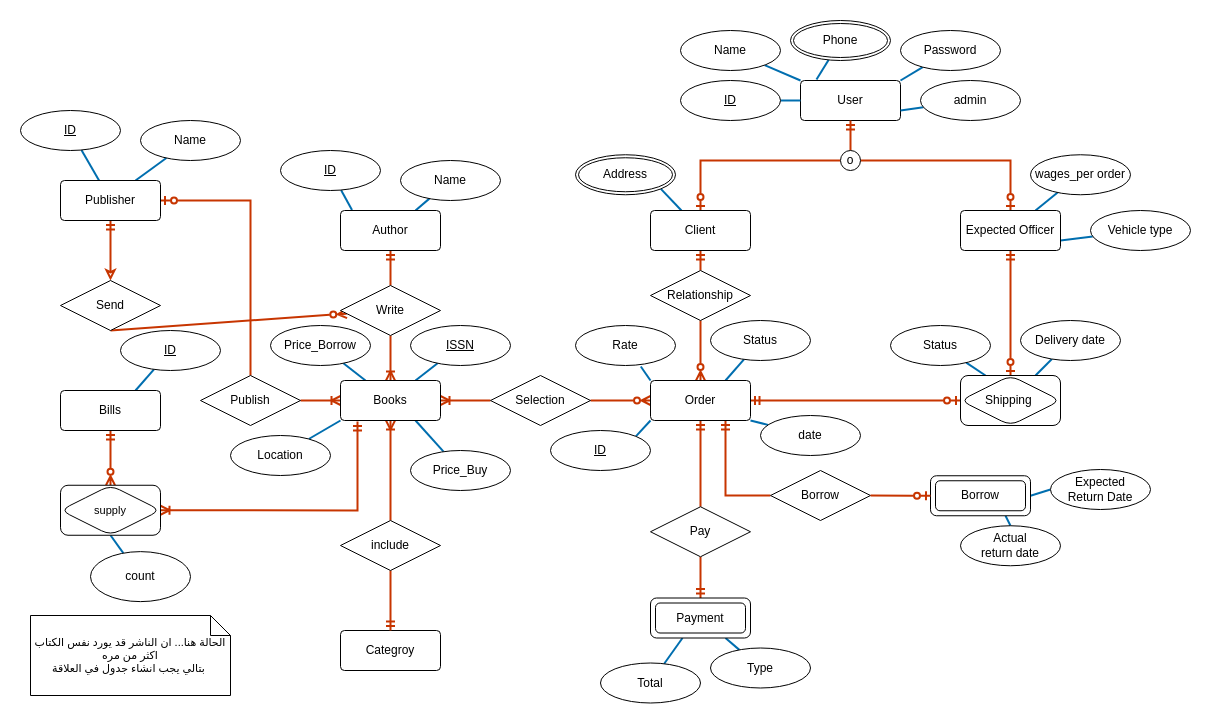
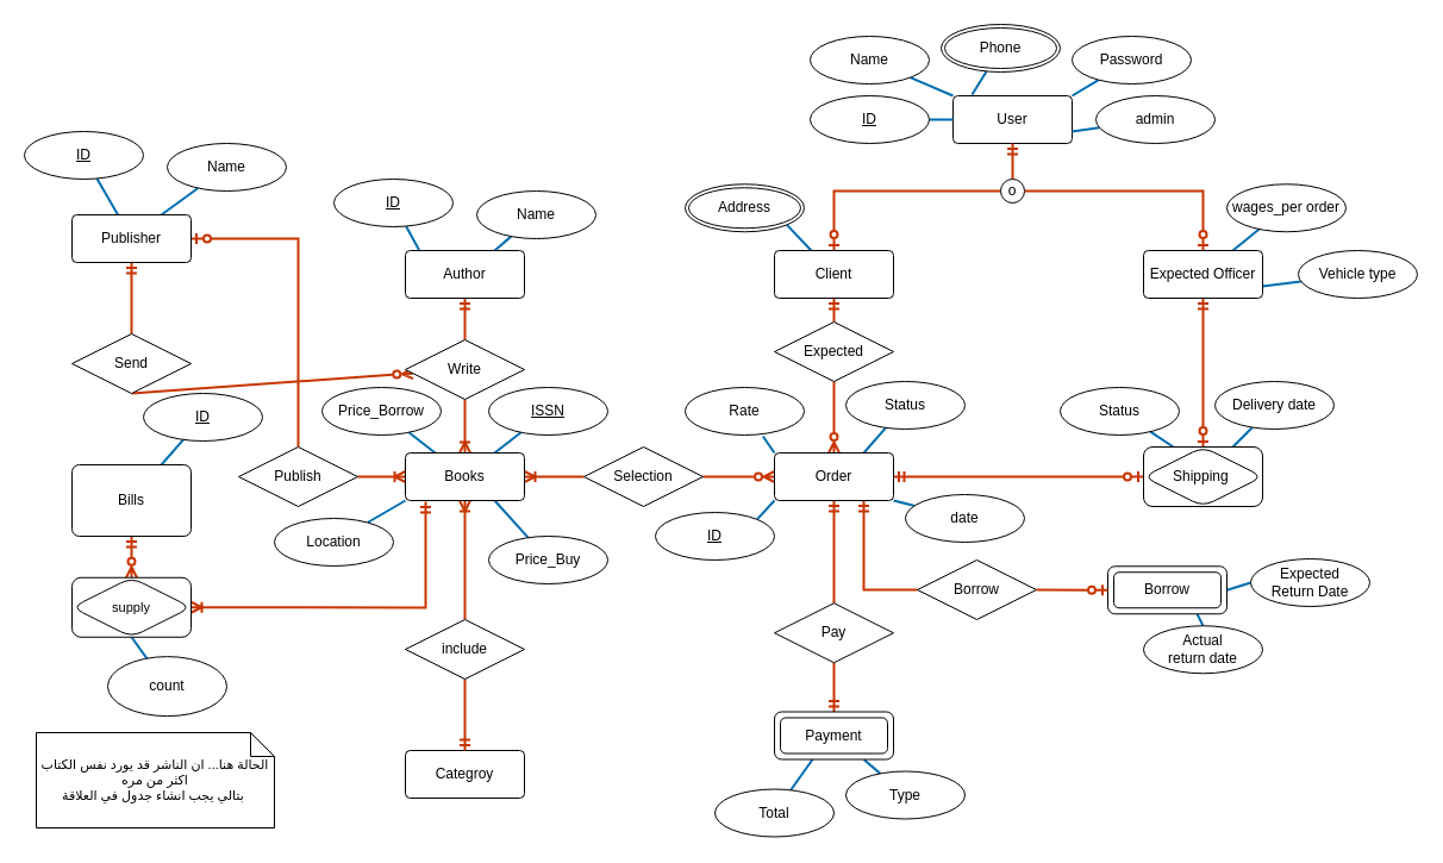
- <mxCell id="6" value="" style="fontSize=12;html=1;endArrow=classic;startArrow=ERmandOne;rounded=0;exitX=0.5;exitY=1;exitDx=0;exitDy=0;fillColor=#fa6800;strokeColor=#C73500;strokeWidth=2;entryX=0.5;entryY=0;entryDx=0;entryDy=0;endFill=0;" parent="1" source="51" target="52" edge="1"><mxGeometry width="100" height="100" relative="1" as="geometry"><mxPoint x="250" y="250" as="sourcePoint" /><mxPoint x="250" y="400" as="targetPoint" /><Array as="points"><mxPoint x="110" y="230" /></Array></mxGeometry></mxCell>
+ <mxCell id="6" value="" style="fontSize=12;html=1;endArrow=none;startArrow=ERmandOne;rounded=0;exitX=0.5;exitY=1;exitDx=0;exitDy=0;fillColor=#fa6800;strokeColor=#C73500;strokeWidth=2;entryX=0.5;entryY=0;entryDx=0;entryDy=0;endFill=0;" parent="1" source="51" target="52" edge="1"><mxGeometry width="100" height="100" relative="1" as="geometry"><mxPoint x="250" y="250" as="sourcePoint" /><mxPoint x="250" y="400" as="targetPoint" /><Array as="points"><mxPoint x="110" y="230" /></Array></mxGeometry></mxCell>
- <mxCell id="77" value="Relationship" style="shape=rhombus;perimeter=rhombusPerimeter;whiteSpace=wrap;html=1;align=center;fontFamily=Helvetica;fontSize=12;fontColor=default;strokeColor=default;fillColor=default;" parent="1" vertex="1"><mxGeometry x="650" y="270" width="100" height="50" as="geometry" /></mxCell>
+ <mxCell id="77" value="Expected" style="shape=rhombus;perimeter=rhombusPerimeter;whiteSpace=wrap;html=1;align=center;fontFamily=Helvetica;fontSize=12;fontColor=default;strokeColor=default;fillColor=default;" parent="1" vertex="1"><mxGeometry x="650" y="270" width="100" height="50" as="geometry" /></mxCell>
- <mxCell id="49" value="Bills" style="rounded=1;arcSize=10;whiteSpace=wrap;html=1;align=center;fontFamily=Helvetica;fontSize=12;fontColor=default;strokeColor=default;fillColor=default;" parent="1" vertex="1"><mxGeometry x="60" y="390" width="100" height="40" as="geometry" /></mxCell>
+ <mxCell id="49" value="Bills" style="rounded=1;arcSize=10;whiteSpace=wrap;html=1;align=center;fontFamily=Helvetica;fontSize=12;fontColor=default;strokeColor=default;fillColor=default;" parent="1" vertex="1"><mxGeometry x="60" y="390" width="100" height="60" as="geometry" /></mxCell>
